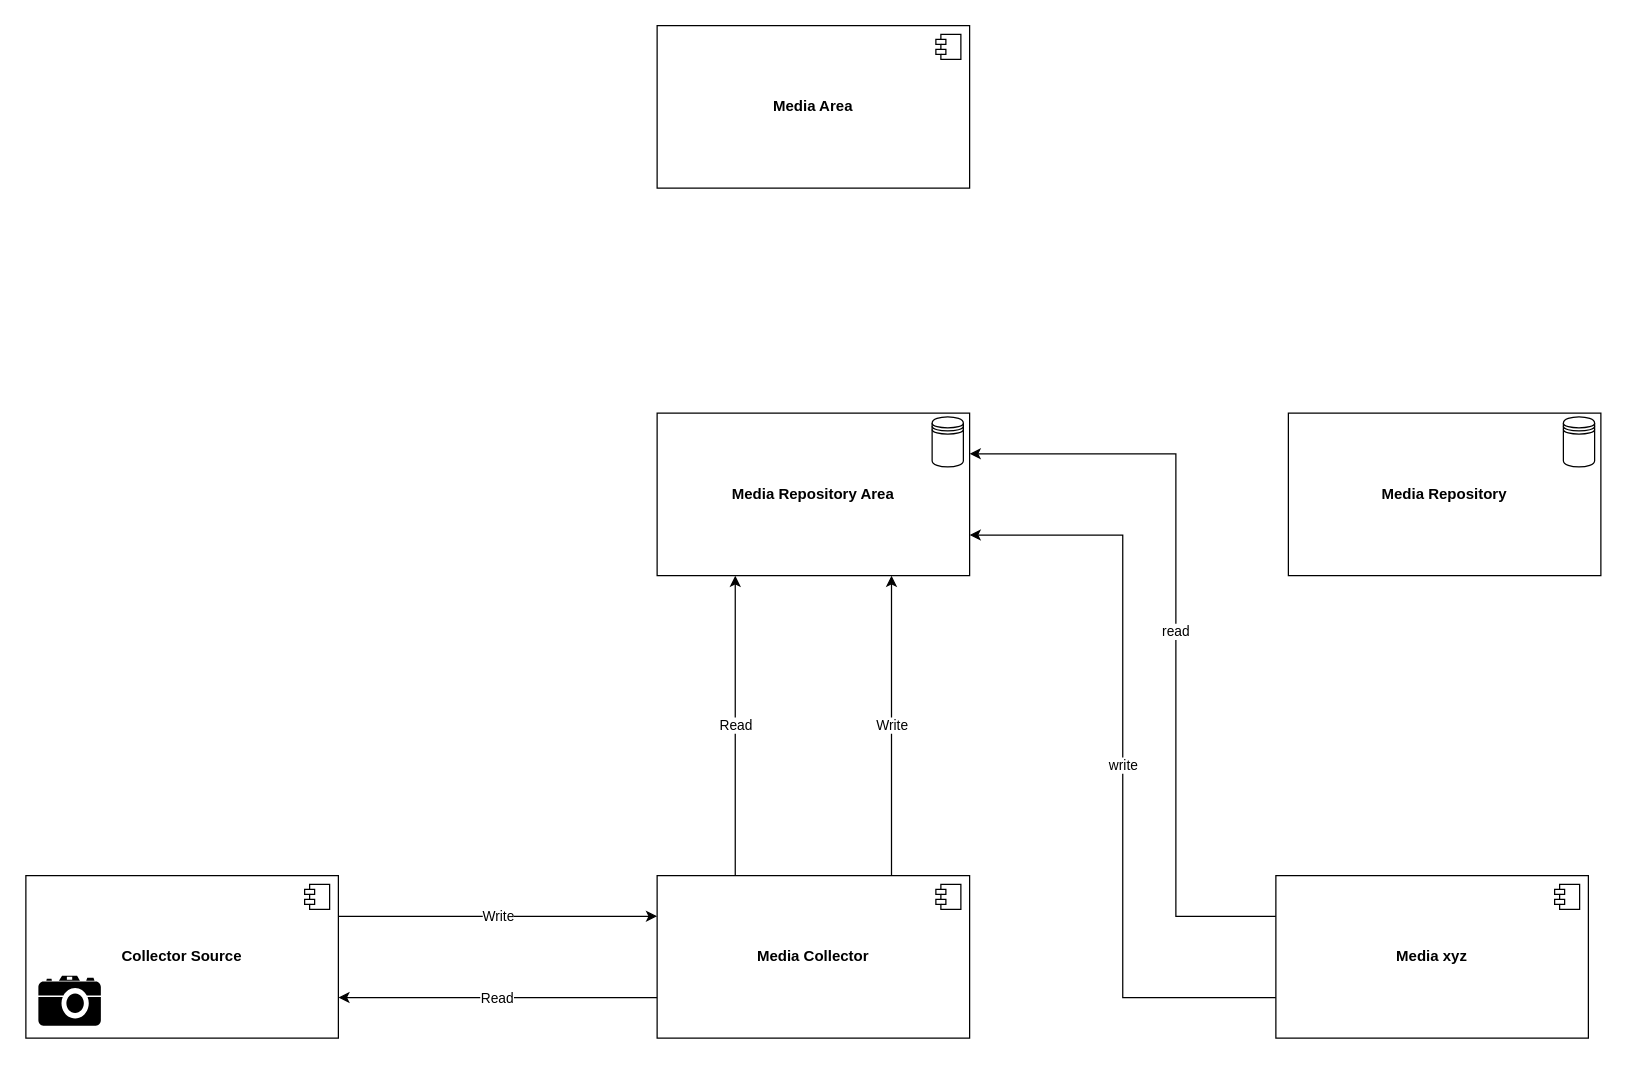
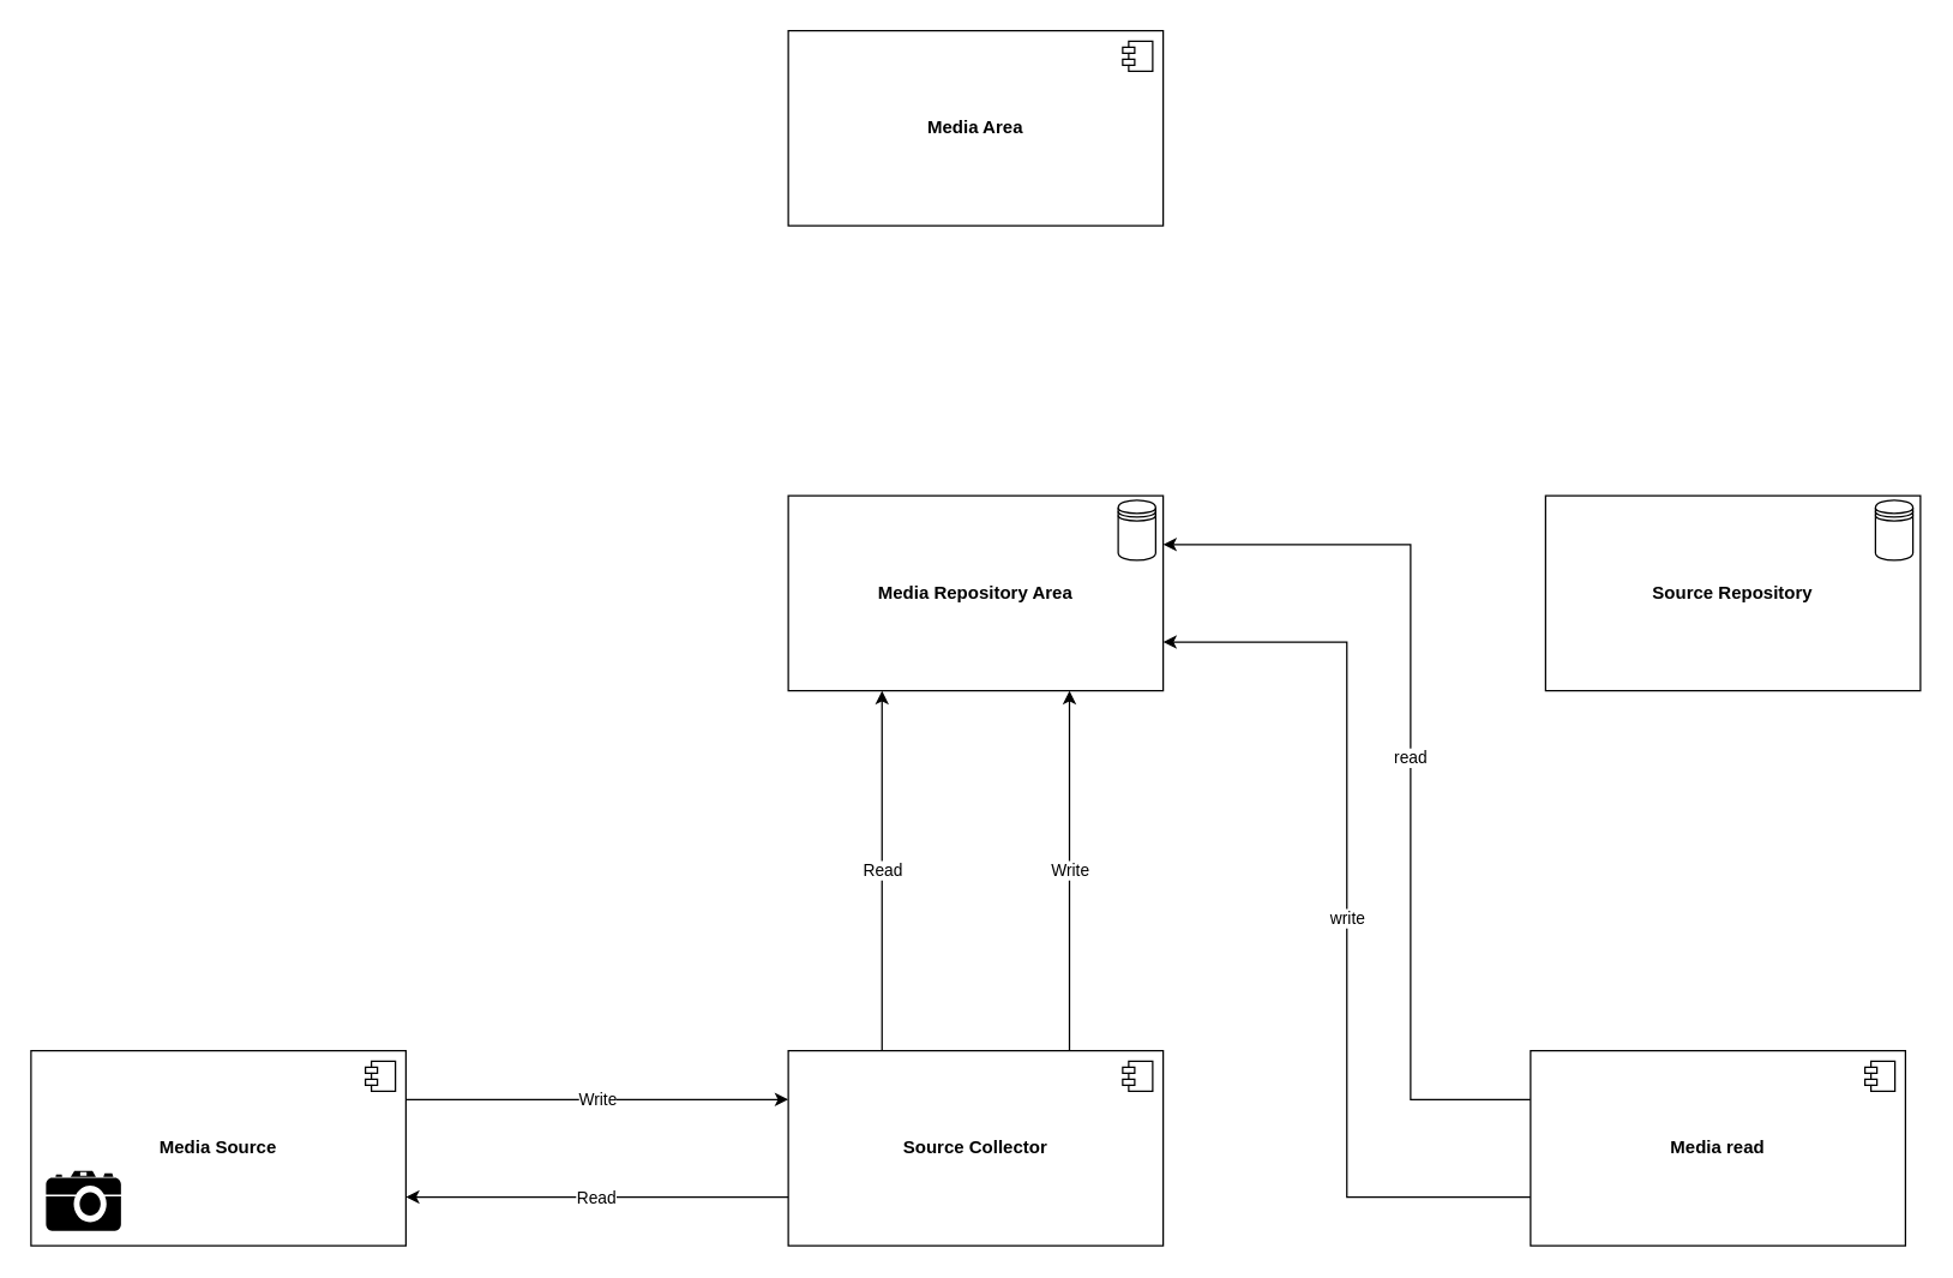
- <mxCell id="20" value="&lt;b&gt;Media Repository&lt;br&gt;&lt;/b&gt;" style="html=1;dropTarget=0;whiteSpace=wrap;" vertex="1" parent="19"><mxGeometry width="250" height="130" as="geometry" /></mxCell>
+ <mxCell id="20" value="&lt;b&gt;Source Repository&lt;br&gt;&lt;/b&gt;" style="html=1;dropTarget=0;whiteSpace=wrap;" vertex="1" parent="19"><mxGeometry width="250" height="130" as="geometry" /></mxCell>
- <mxCell id="10" value="&lt;b&gt;Collector Source&lt;br&gt;&lt;/b&gt;" style="html=1;dropTarget=0;whiteSpace=wrap;" vertex="1" parent="9"><mxGeometry width="250" height="130" as="geometry" /></mxCell>
+ <mxCell id="10" value="&lt;b&gt;Media Source&lt;br&gt;&lt;/b&gt;" style="html=1;dropTarget=0;whiteSpace=wrap;" vertex="1" parent="9"><mxGeometry width="250" height="130" as="geometry" /></mxCell>
- <mxCell id="5" value="&lt;b&gt;Media Collector&lt;br&gt;&lt;/b&gt;" style="html=1;dropTarget=0;whiteSpace=wrap;" vertex="1" parent="1"><mxGeometry x="525" y="700" width="250" height="130" as="geometry" /></mxCell>
+ <mxCell id="5" value="&lt;b&gt;Source Collector&lt;br&gt;&lt;/b&gt;" style="html=1;dropTarget=0;whiteSpace=wrap;" vertex="1" parent="1"><mxGeometry x="525" y="700" width="250" height="130" as="geometry" /></mxCell>
- <mxCell id="25" value="&lt;b&gt;Media xyz&lt;br&gt;&lt;/b&gt;" style="html=1;dropTarget=0;whiteSpace=wrap;" vertex="1" parent="1"><mxGeometry x="1020" y="700" width="250" height="130" as="geometry" /></mxCell>
+ <mxCell id="25" value="&lt;b&gt;Media read&lt;br&gt;&lt;/b&gt;" style="html=1;dropTarget=0;whiteSpace=wrap;" vertex="1" parent="1"><mxGeometry x="1020" y="700" width="250" height="130" as="geometry" /></mxCell>
